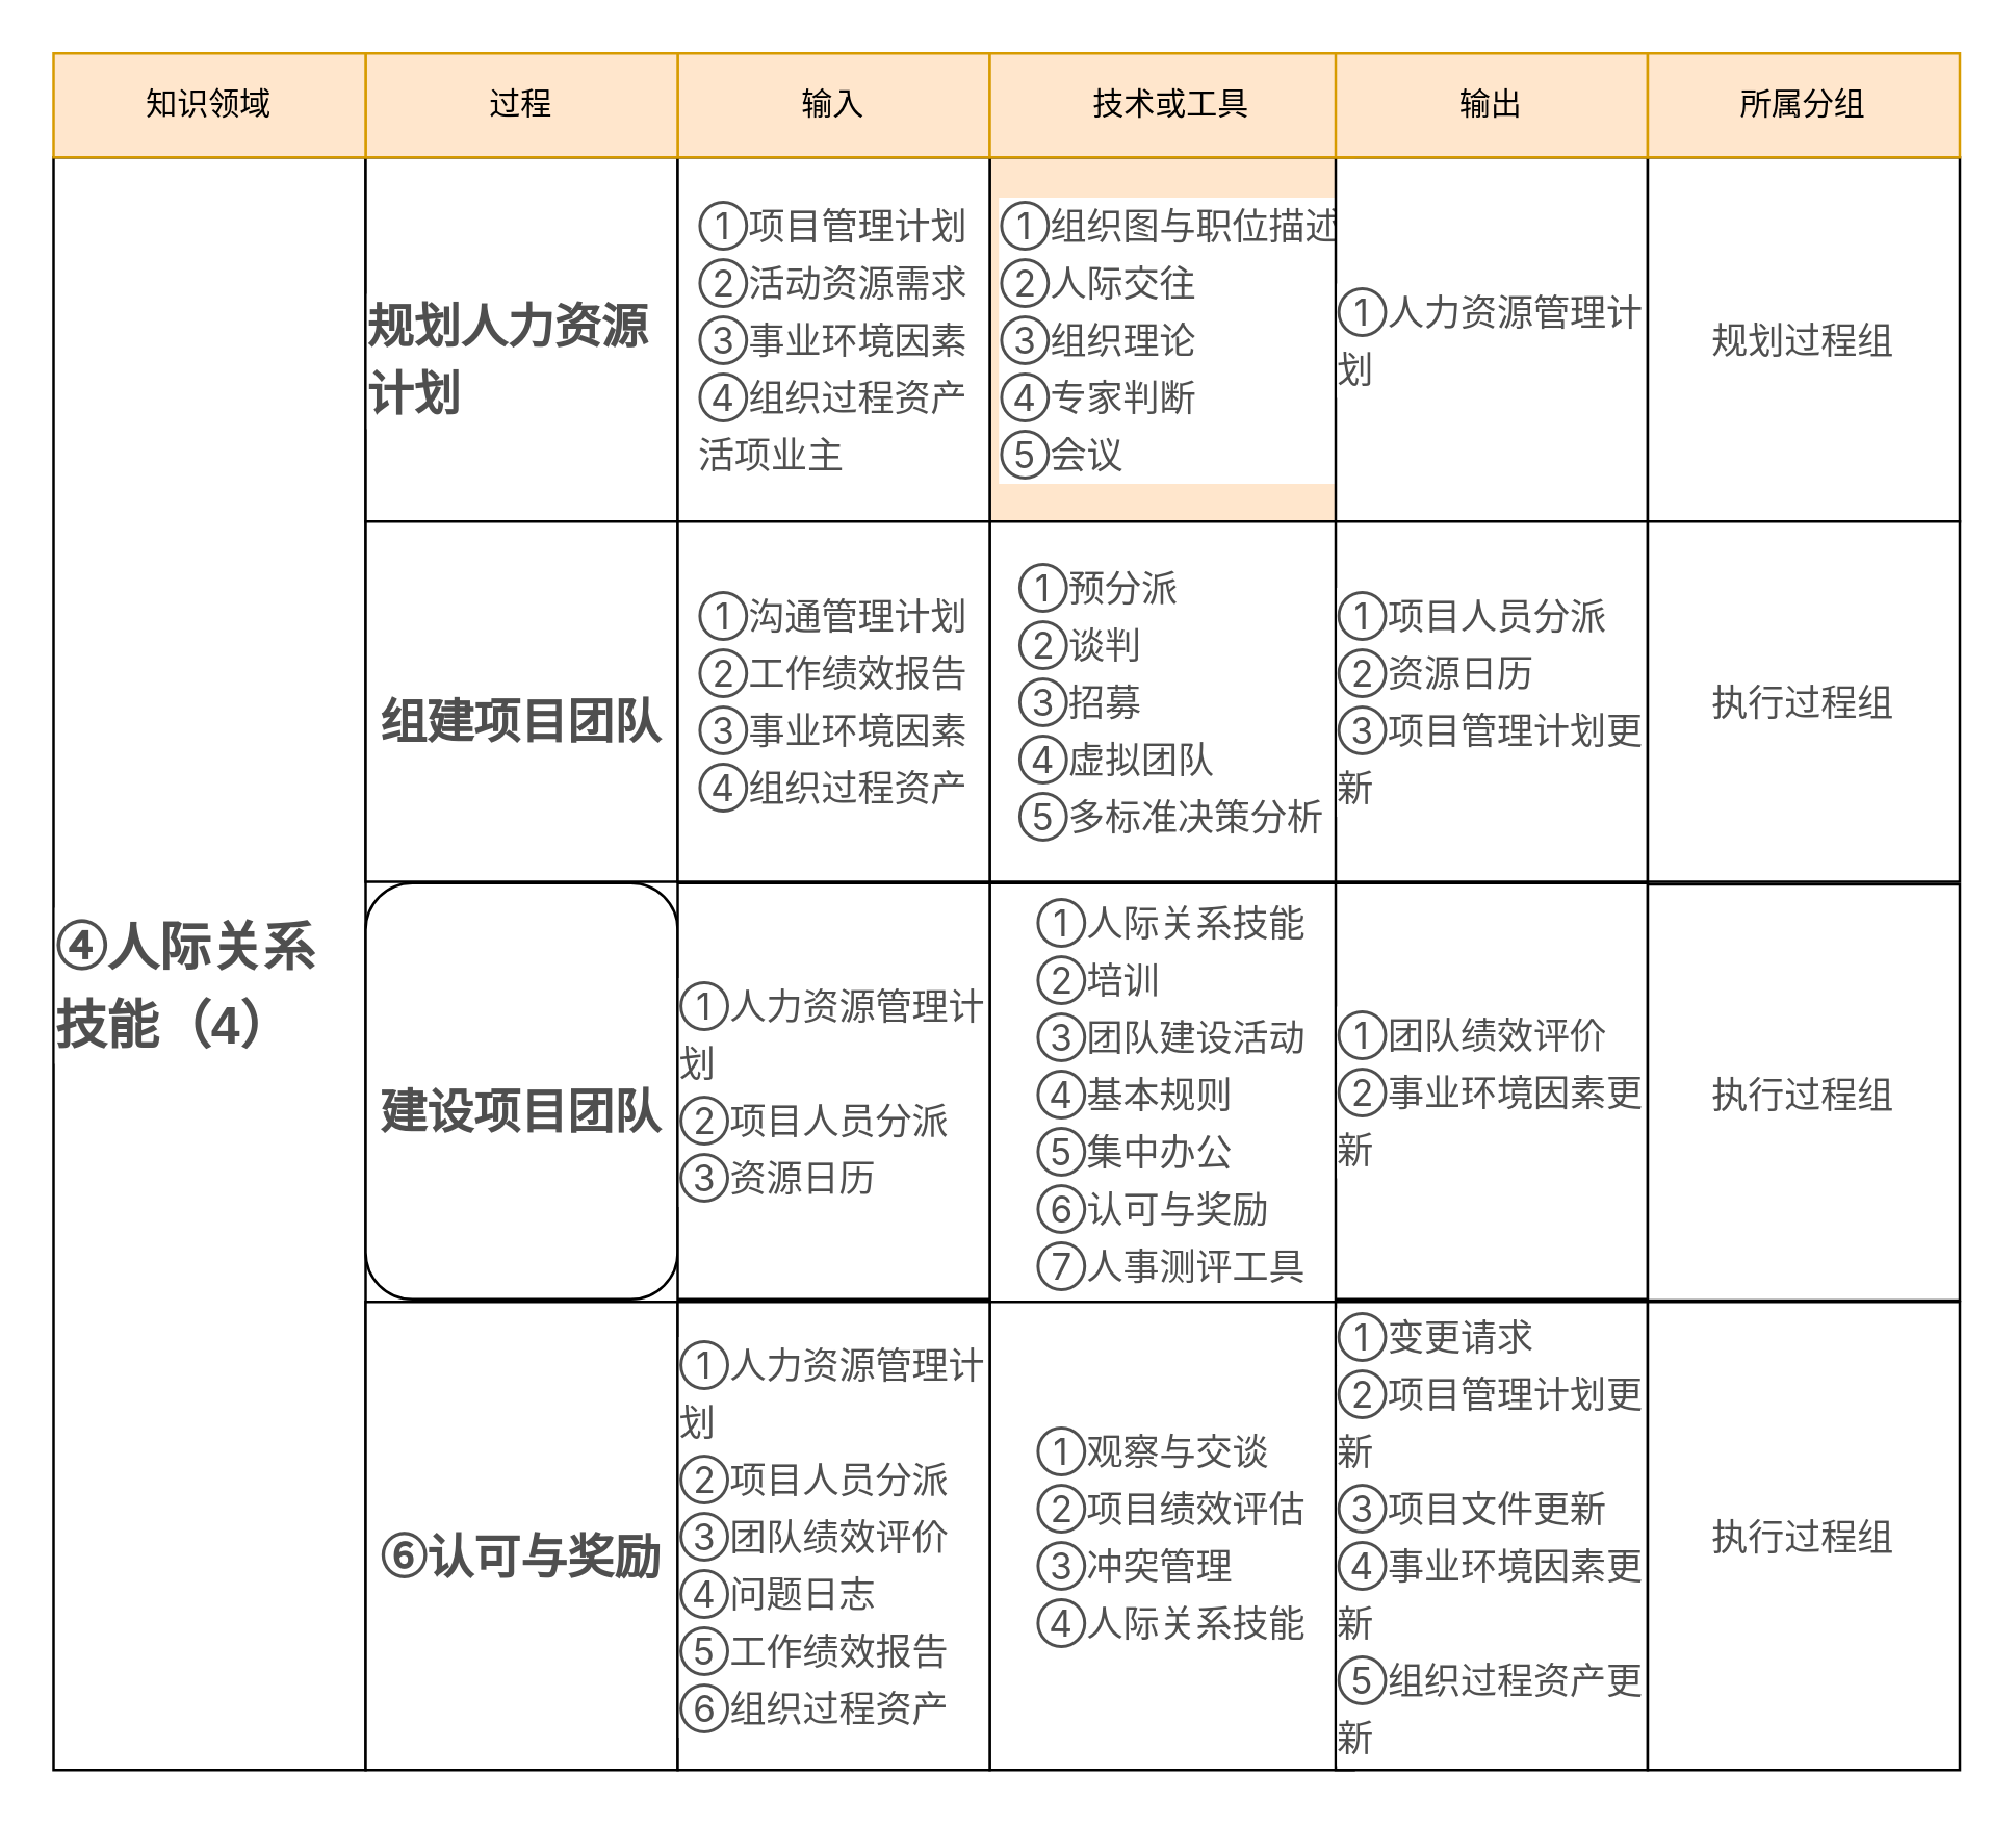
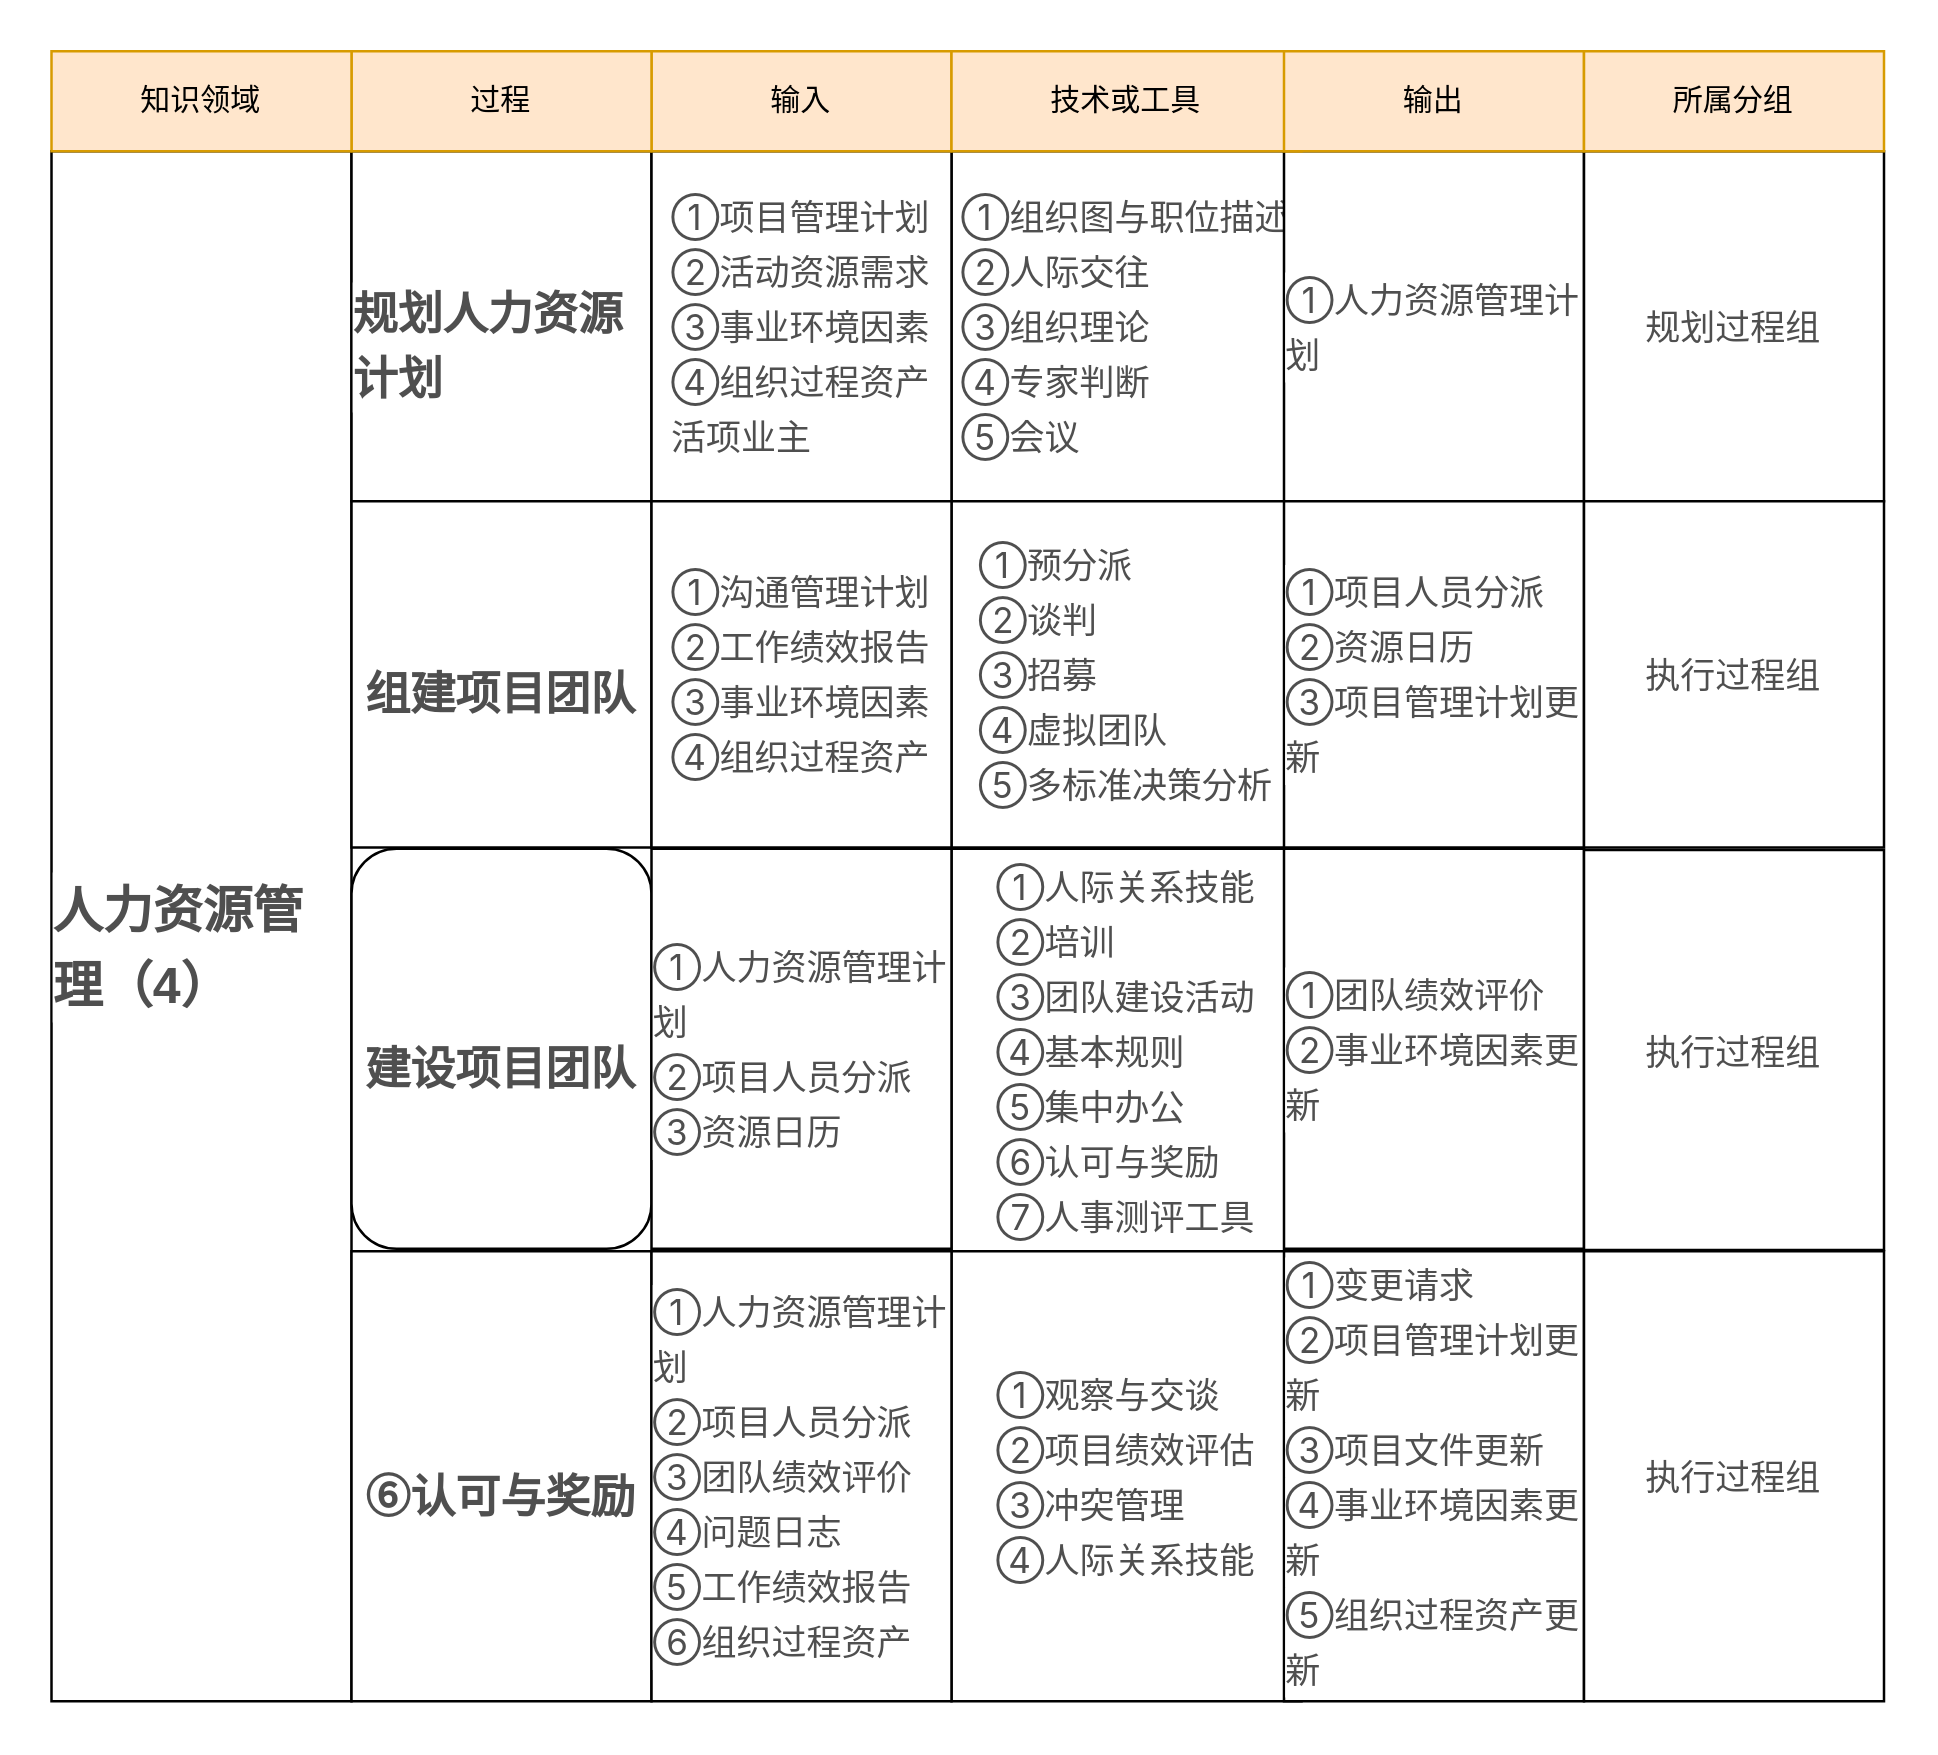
- <mxCell id="6" value="&lt;p style=&quot;box-sizing: border-box; outline: 0px; margin: 0px; padding: 0px; font-size: 14px; color: rgb(79, 79, 79); overflow: auto hidden; line-height: 22px; overflow-wrap: break-word; text-align: left; font-family: -apple-system, &amp;quot;SF UI Text&amp;quot;, Arial, &amp;quot;PingFang SC&amp;quot;, &amp;quot;Hiragino Sans GB&amp;quot;, &amp;quot;Microsoft YaHei&amp;quot;, &amp;quot;WenQuanYi Micro Hei&amp;quot;, sans-serif, SimHei, SimSun; background-color: rgb(255, 255, 255);&quot;&gt;①组织图与职位描述&lt;/p&gt;&lt;p style=&quot;box-sizing: border-box; outline: 0px; margin: 0px; padding: 0px; font-size: 14px; color: rgb(79, 79, 79); overflow: auto hidden; line-height: 22px; overflow-wrap: break-word; text-align: left; font-family: -apple-system, &amp;quot;SF UI Text&amp;quot;, Arial, &amp;quot;PingFang SC&amp;quot;, &amp;quot;Hiragino Sans GB&amp;quot;, &amp;quot;Microsoft YaHei&amp;quot;, &amp;quot;WenQuanYi Micro Hei&amp;quot;, sans-serif, SimHei, SimSun; background-color: rgb(255, 255, 255);&quot;&gt;②人际交往&lt;/p&gt;&lt;p style=&quot;box-sizing: border-box; outline: 0px; margin: 0px; padding: 0px; font-size: 14px; color: rgb(79, 79, 79); overflow: auto hidden; line-height: 22px; overflow-wrap: break-word; text-align: left; font-family: -apple-system, &amp;quot;SF UI Text&amp;quot;, Arial, &amp;quot;PingFang SC&amp;quot;, &amp;quot;Hiragino Sans GB&amp;quot;, &amp;quot;Microsoft YaHei&amp;quot;, &amp;quot;WenQuanYi Micro Hei&amp;quot;, sans-serif, SimHei, SimSun; background-color: rgb(255, 255, 255);&quot;&gt;③组织理论&lt;/p&gt;&lt;p style=&quot;box-sizing: border-box; outline: 0px; margin: 0px; padding: 0px; font-size: 14px; color: rgb(79, 79, 79); overflow: auto hidden; line-height: 22px; overflow-wrap: break-word; text-align: left; font-family: -apple-system, &amp;quot;SF UI Text&amp;quot;, Arial, &amp;quot;PingFang SC&amp;quot;, &amp;quot;Hiragino Sans GB&amp;quot;, &amp;quot;Microsoft YaHei&amp;quot;, &amp;quot;WenQuanYi Micro Hei&amp;quot;, sans-serif, SimHei, SimSun; background-color: rgb(255, 255, 255);&quot;&gt;④专家判断&lt;/p&gt;&lt;p style=&quot;box-sizing: border-box; outline: 0px; margin: 0px; padding: 0px; font-size: 14px; color: rgb(79, 79, 79); overflow: auto hidden; line-height: 22px; overflow-wrap: break-word; text-align: left; font-family: -apple-system, &amp;quot;SF UI Text&amp;quot;, Arial, &amp;quot;PingFang SC&amp;quot;, &amp;quot;Hiragino Sans GB&amp;quot;, &amp;quot;Microsoft YaHei&amp;quot;, &amp;quot;WenQuanYi Micro Hei&amp;quot;, sans-serif, SimHei, SimSun; background-color: rgb(255, 255, 255);&quot;&gt;⑤会议&lt;/p&gt;" style="rounded=0;whiteSpace=wrap;html=1;fillColor=#ffe6cc;" parent="1" vertex="1"><mxGeometry x="380" y="60" width="140" height="140" as="geometry" /></mxCell>
+ <mxCell id="6" value="&lt;p style=&quot;box-sizing: border-box; outline: 0px; margin: 0px; padding: 0px; font-size: 14px; color: rgb(79, 79, 79); overflow: auto hidden; line-height: 22px; overflow-wrap: break-word; text-align: left; font-family: -apple-system, &amp;quot;SF UI Text&amp;quot;, Arial, &amp;quot;PingFang SC&amp;quot;, &amp;quot;Hiragino Sans GB&amp;quot;, &amp;quot;Microsoft YaHei&amp;quot;, &amp;quot;WenQuanYi Micro Hei&amp;quot;, sans-serif, SimHei, SimSun; background-color: rgb(255, 255, 255);&quot;&gt;①组织图与职位描述&lt;/p&gt;&lt;p style=&quot;box-sizing: border-box; outline: 0px; margin: 0px; padding: 0px; font-size: 14px; color: rgb(79, 79, 79); overflow: auto hidden; line-height: 22px; overflow-wrap: break-word; text-align: left; font-family: -apple-system, &amp;quot;SF UI Text&amp;quot;, Arial, &amp;quot;PingFang SC&amp;quot;, &amp;quot;Hiragino Sans GB&amp;quot;, &amp;quot;Microsoft YaHei&amp;quot;, &amp;quot;WenQuanYi Micro Hei&amp;quot;, sans-serif, SimHei, SimSun; background-color: rgb(255, 255, 255);&quot;&gt;②人际交往&lt;/p&gt;&lt;p style=&quot;box-sizing: border-box; outline: 0px; margin: 0px; padding: 0px; font-size: 14px; color: rgb(79, 79, 79); overflow: auto hidden; line-height: 22px; overflow-wrap: break-word; text-align: left; font-family: -apple-system, &amp;quot;SF UI Text&amp;quot;, Arial, &amp;quot;PingFang SC&amp;quot;, &amp;quot;Hiragino Sans GB&amp;quot;, &amp;quot;Microsoft YaHei&amp;quot;, &amp;quot;WenQuanYi Micro Hei&amp;quot;, sans-serif, SimHei, SimSun; background-color: rgb(255, 255, 255);&quot;&gt;③组织理论&lt;/p&gt;&lt;p style=&quot;box-sizing: border-box; outline: 0px; margin: 0px; padding: 0px; font-size: 14px; color: rgb(79, 79, 79); overflow: auto hidden; line-height: 22px; overflow-wrap: break-word; text-align: left; font-family: -apple-system, &amp;quot;SF UI Text&amp;quot;, Arial, &amp;quot;PingFang SC&amp;quot;, &amp;quot;Hiragino Sans GB&amp;quot;, &amp;quot;Microsoft YaHei&amp;quot;, &amp;quot;WenQuanYi Micro Hei&amp;quot;, sans-serif, SimHei, SimSun; background-color: rgb(255, 255, 255);&quot;&gt;④专家判断&lt;/p&gt;&lt;p style=&quot;box-sizing: border-box; outline: 0px; margin: 0px; padding: 0px; font-size: 14px; color: rgb(79, 79, 79); overflow: auto hidden; line-height: 22px; overflow-wrap: break-word; text-align: left; font-family: -apple-system, &amp;quot;SF UI Text&amp;quot;, Arial, &amp;quot;PingFang SC&amp;quot;, &amp;quot;Hiragino Sans GB&amp;quot;, &amp;quot;Microsoft YaHei&amp;quot;, &amp;quot;WenQuanYi Micro Hei&amp;quot;, sans-serif, SimHei, SimSun; background-color: rgb(255, 255, 255);&quot;&gt;⑤会议&lt;/p&gt;" style="rounded=0;whiteSpace=wrap;html=1;" parent="1" vertex="1"><mxGeometry x="380" y="60" width="140" height="140" as="geometry" /></mxCell>
- <mxCell id="2" value="&lt;h3 style=&quot;box-sizing: border-box; outline: 0px; margin: 24px 0px 8px; padding: 0px; font-family: &amp;quot;PingFang SC&amp;quot;, &amp;quot;Microsoft YaHei&amp;quot;, SimHei, Arial, SimSun; font-size: 20px; color: rgb(79, 79, 79); line-height: 30px; overflow-wrap: break-word; text-align: start; background-color: rgb(255, 255, 255);&quot;&gt;④人际关系技能（4）&lt;/h3&gt;" style="rounded=0;whiteSpace=wrap;html=1;" parent="1" vertex="1"><mxGeometry x="20" y="60" width="120" height="620" as="geometry" /></mxCell>
+ <mxCell id="2" value="&lt;h3 style=&quot;box-sizing: border-box; outline: 0px; margin: 24px 0px 8px; padding: 0px; font-family: &amp;quot;PingFang SC&amp;quot;, &amp;quot;Microsoft YaHei&amp;quot;, SimHei, Arial, SimSun; font-size: 20px; color: rgb(79, 79, 79); line-height: 30px; overflow-wrap: break-word; text-align: start; background-color: rgb(255, 255, 255);&quot;&gt;人力资源管理（4）&lt;/h3&gt;" style="rounded=0;whiteSpace=wrap;html=1;" parent="1" vertex="1"><mxGeometry x="20" y="60" width="120" height="620" as="geometry" /></mxCell>
